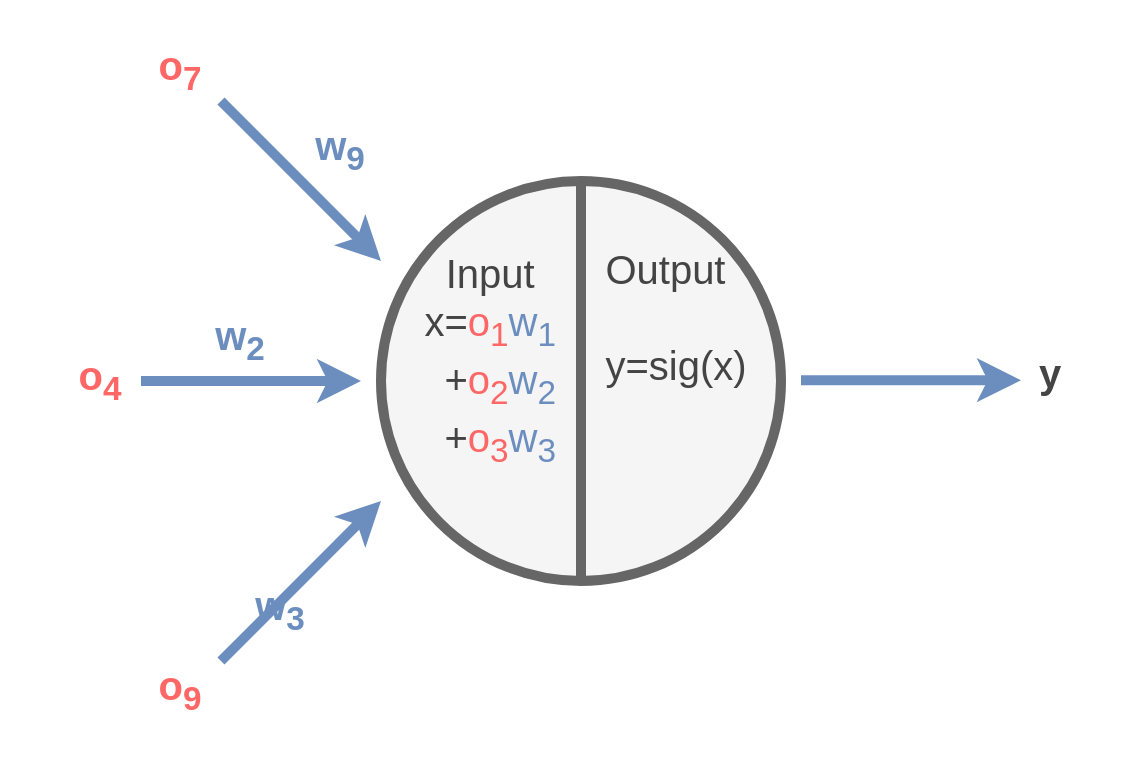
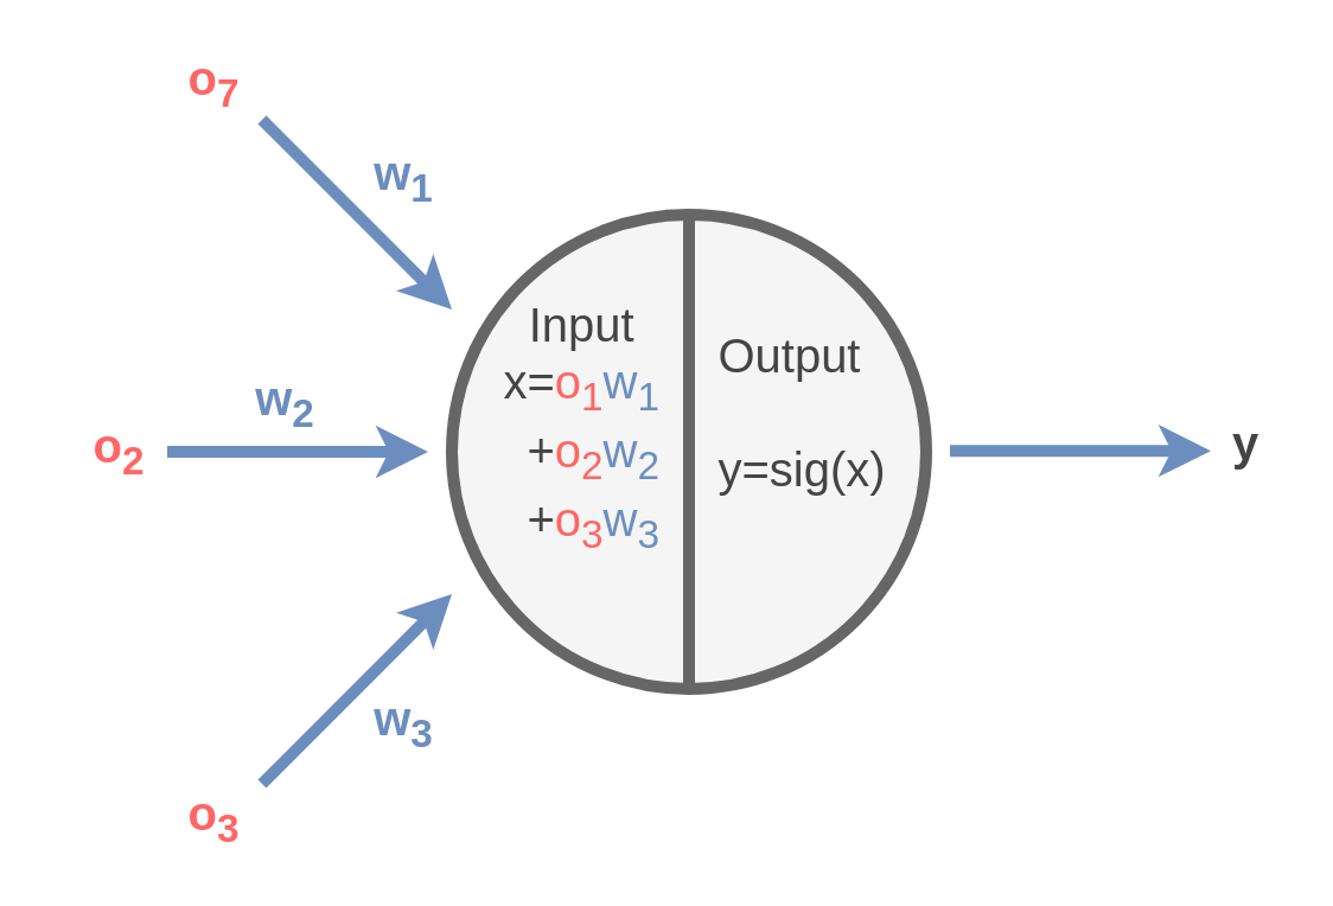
- <mxCell id="8" value="w&lt;span style=&quot;font-size: 20px;&quot;&gt;&lt;span style=&quot;font-size: 20px;&quot;&gt;&lt;sub&gt;9&lt;/sub&gt;&lt;/span&gt;&lt;/span&gt;" style="text;html=1;strokeColor=none;fillColor=none;align=center;verticalAlign=middle;whiteSpace=wrap;rounded=0;strokeWidth=5;fontStyle=1;fontSize=20;fontColor=#6C8EBF;" vertex="1" parent="1"><mxGeometry x="140" y="60" width="60" height="30" as="geometry" /></mxCell>
+ <mxCell id="8" value="w&lt;span style=&quot;font-size: 20px;&quot;&gt;&lt;span style=&quot;font-size: 20px;&quot;&gt;&lt;sub&gt;1&lt;/sub&gt;&lt;/span&gt;&lt;/span&gt;" style="text;html=1;strokeColor=none;fillColor=none;align=center;verticalAlign=middle;whiteSpace=wrap;rounded=0;strokeWidth=5;fontStyle=1;fontSize=20;fontColor=#6C8EBF;" vertex="1" parent="1"><mxGeometry x="140" y="60" width="60" height="30" as="geometry" /></mxCell>
- <mxCell id="15" value="&lt;div style=&quot;text-align: left;&quot;&gt;&lt;span style=&quot;color: rgb(68, 68, 68); background-color: initial;&quot;&gt;Output&lt;/span&gt;&lt;/div&gt;&lt;font color=&quot;#444444&quot; style=&quot;&quot;&gt;&lt;div style=&quot;text-align: left;&quot;&gt;&lt;br&gt;&lt;/div&gt;&lt;div style=&quot;font-size: 20px; text-align: right;&quot;&gt;&lt;span style=&quot;background-color: initial;&quot;&gt;y=sig(x)&lt;/span&gt;&lt;/div&gt;&lt;/font&gt;" style="text;html=1;strokeColor=none;fillColor=none;align=center;verticalAlign=middle;whiteSpace=wrap;rounded=0;strokeWidth=5;fontSize=20;fontColor=#FF6666;" vertex="1" parent="1"><mxGeometry x="298" y="120" width="80" height="75" as="geometry" /></mxCell>
+ <mxCell id="15" value="&lt;div style=&quot;text-align: left;&quot;&gt;&lt;span style=&quot;color: rgb(68, 68, 68); background-color: initial;&quot;&gt;Output&lt;/span&gt;&lt;/div&gt;&lt;font color=&quot;#444444&quot; style=&quot;&quot;&gt;&lt;div style=&quot;text-align: left;&quot;&gt;&lt;br&gt;&lt;/div&gt;&lt;div style=&quot;font-size: 20px; text-align: right;&quot;&gt;&lt;span style=&quot;background-color: initial;&quot;&gt;y=sig(x)&lt;/span&gt;&lt;/div&gt;&lt;/font&gt;" style="text;html=1;strokeColor=none;fillColor=none;align=center;verticalAlign=middle;whiteSpace=wrap;rounded=0;strokeWidth=5;fontSize=20;fontColor=#FF6666;" vertex="1" parent="1"><mxGeometry x="298" y="135" width="80" height="75" as="geometry" /></mxCell>
- <mxCell id="12" value="o&lt;span style=&quot;font-size: 20px;&quot;&gt;&lt;sub&gt;4&lt;/sub&gt;&lt;/span&gt;" style="text;html=1;strokeColor=none;fillColor=none;align=center;verticalAlign=middle;whiteSpace=wrap;rounded=0;strokeWidth=5;fontStyle=1;fontSize=20;fontColor=#FF6666;" vertex="1" parent="1"><mxGeometry x="20" y="175" width="60" height="30" as="geometry" /></mxCell>
+ <mxCell id="12" value="o&lt;span style=&quot;font-size: 20px;&quot;&gt;&lt;sub&gt;2&lt;/sub&gt;&lt;/span&gt;" style="text;html=1;strokeColor=none;fillColor=none;align=center;verticalAlign=middle;whiteSpace=wrap;rounded=0;strokeWidth=5;fontStyle=1;fontSize=20;fontColor=#FF6666;" vertex="1" parent="1"><mxGeometry x="20" y="175" width="60" height="30" as="geometry" /></mxCell>
- <mxCell id="10" value="w&lt;span style=&quot;font-size: 20px;&quot;&gt;&lt;span style=&quot;font-size: 20px;&quot;&gt;&lt;sub&gt;3&lt;/sub&gt;&lt;/span&gt;&lt;/span&gt;" style="text;html=1;strokeColor=none;fillColor=none;align=center;verticalAlign=middle;whiteSpace=wrap;rounded=0;strokeWidth=5;fontStyle=1;fontSize=20;fontColor=#6C8EBF;" vertex="1" parent="1"><mxGeometry x="110" y="290" width="60" height="30" as="geometry" /></mxCell>
+ <mxCell id="10" value="w&lt;span style=&quot;font-size: 20px;&quot;&gt;&lt;span style=&quot;font-size: 20px;&quot;&gt;&lt;sub&gt;3&lt;/sub&gt;&lt;/span&gt;&lt;/span&gt;" style="text;html=1;strokeColor=none;fillColor=none;align=center;verticalAlign=middle;whiteSpace=wrap;rounded=0;strokeWidth=5;fontStyle=1;fontSize=20;fontColor=#6C8EBF;" vertex="1" parent="1"><mxGeometry x="140" y="290" width="60" height="30" as="geometry" /></mxCell>
- <mxCell id="13" value="o&lt;span style=&quot;font-size: 20px;&quot;&gt;&lt;sub&gt;9&lt;/sub&gt;&lt;/span&gt;" style="text;html=1;strokeColor=none;fillColor=none;align=center;verticalAlign=middle;whiteSpace=wrap;rounded=0;strokeWidth=5;fontStyle=1;fontSize=20;fontColor=#FF6666;" vertex="1" parent="1"><mxGeometry x="60" y="330" width="60" height="30" as="geometry" /></mxCell>
+ <mxCell id="13" value="o&lt;span style=&quot;font-size: 20px;&quot;&gt;&lt;sub&gt;3&lt;/sub&gt;&lt;/span&gt;" style="text;html=1;strokeColor=none;fillColor=none;align=center;verticalAlign=middle;whiteSpace=wrap;rounded=0;strokeWidth=5;fontStyle=1;fontSize=20;fontColor=#FF6666;" vertex="1" parent="1"><mxGeometry x="60" y="330" width="60" height="30" as="geometry" /></mxCell>
